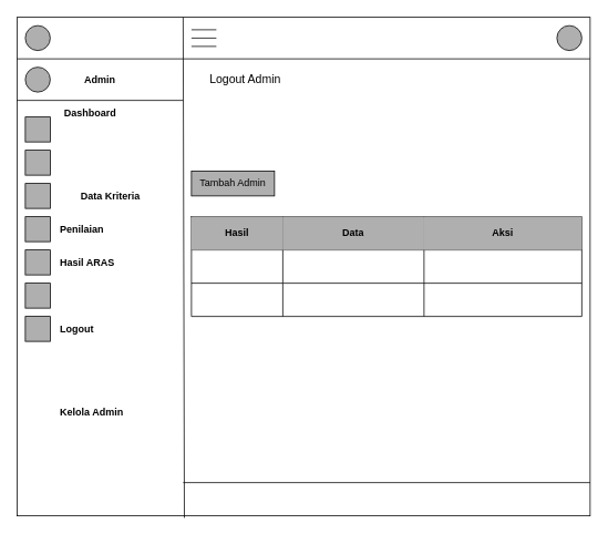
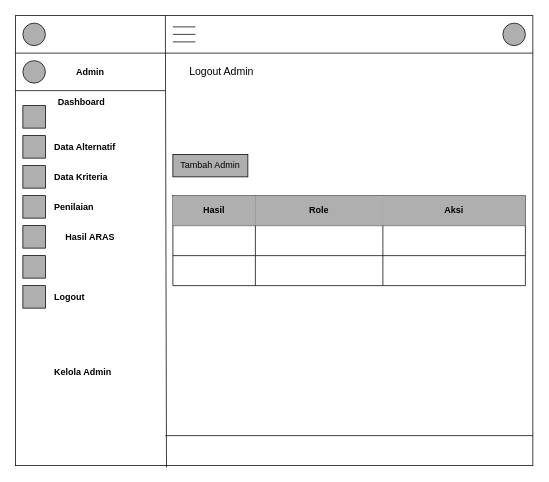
+ <mxCell id="17" value="&lt;b&gt;Data Alternatif&lt;/b&gt;" style="text;html=1;align=left;verticalAlign=middle;whiteSpace=wrap;rounded=0;movable=0;resizable=0;rotatable=0;deletable=0;editable=0;locked=1;connectable=0;" parent="1" vertex="1"><mxGeometry x="70" y="180" width="110" height="30" as="geometry" /></mxCell>
- <mxCell id="18" value="&lt;b&gt;Data Kriteria&lt;/b&gt;" style="text;html=1;align=left;verticalAlign=middle;whiteSpace=wrap;rounded=0;movable=0;resizable=0;rotatable=0;deletable=0;editable=0;locked=1;connectable=0;" parent="1" vertex="1"><mxGeometry x="95" y="220" width="110" height="30" as="geometry" /></mxCell>
+ <mxCell id="18" value="&lt;b&gt;Data Kriteria&lt;/b&gt;" style="text;html=1;align=left;verticalAlign=middle;whiteSpace=wrap;rounded=0;movable=0;resizable=0;rotatable=0;deletable=0;editable=0;locked=1;connectable=0;" parent="1" vertex="1"><mxGeometry x="70" y="220" width="110" height="30" as="geometry" /></mxCell>
- <mxCell id="34" value="&lt;b&gt;Data&lt;/b&gt;" style="shape=partialRectangle;html=1;whiteSpace=wrap;connectable=0;strokeColor=inherit;overflow=hidden;fillColor=#AFAFAF;top=0;left=0;bottom=0;right=0;pointerEvents=1;" vertex="1" parent="32"><mxGeometry x="110" width="170" height="40" as="geometry"><mxRectangle width="170" height="40" as="alternateBounds" /></mxGeometry></mxCell>
+ <mxCell id="34" value="&lt;b&gt;Role&lt;/b&gt;" style="shape=partialRectangle;html=1;whiteSpace=wrap;connectable=0;strokeColor=inherit;overflow=hidden;fillColor=#AFAFAF;top=0;left=0;bottom=0;right=0;pointerEvents=1;" vertex="1" parent="32"><mxGeometry x="110" width="170" height="40" as="geometry"><mxRectangle width="170" height="40" as="alternateBounds" /></mxGeometry></mxCell>
- <mxCell id="20" value="&lt;b&gt;Hasil ARAS&lt;/b&gt;" style="text;html=1;align=left;verticalAlign=middle;whiteSpace=wrap;rounded=0;movable=0;resizable=0;rotatable=0;deletable=0;editable=0;locked=1;connectable=0;" parent="1" vertex="1"><mxGeometry x="70" y="300" width="110" height="30" as="geometry" /></mxCell>
+ <mxCell id="20" value="&lt;b&gt;Hasil ARAS&lt;/b&gt;" style="text;html=1;align=left;verticalAlign=middle;whiteSpace=wrap;rounded=0;movable=0;resizable=0;rotatable=0;deletable=0;editable=0;locked=1;connectable=0;" parent="1" vertex="1"><mxGeometry x="85" y="300" width="110" height="30" as="geometry" /></mxCell>
